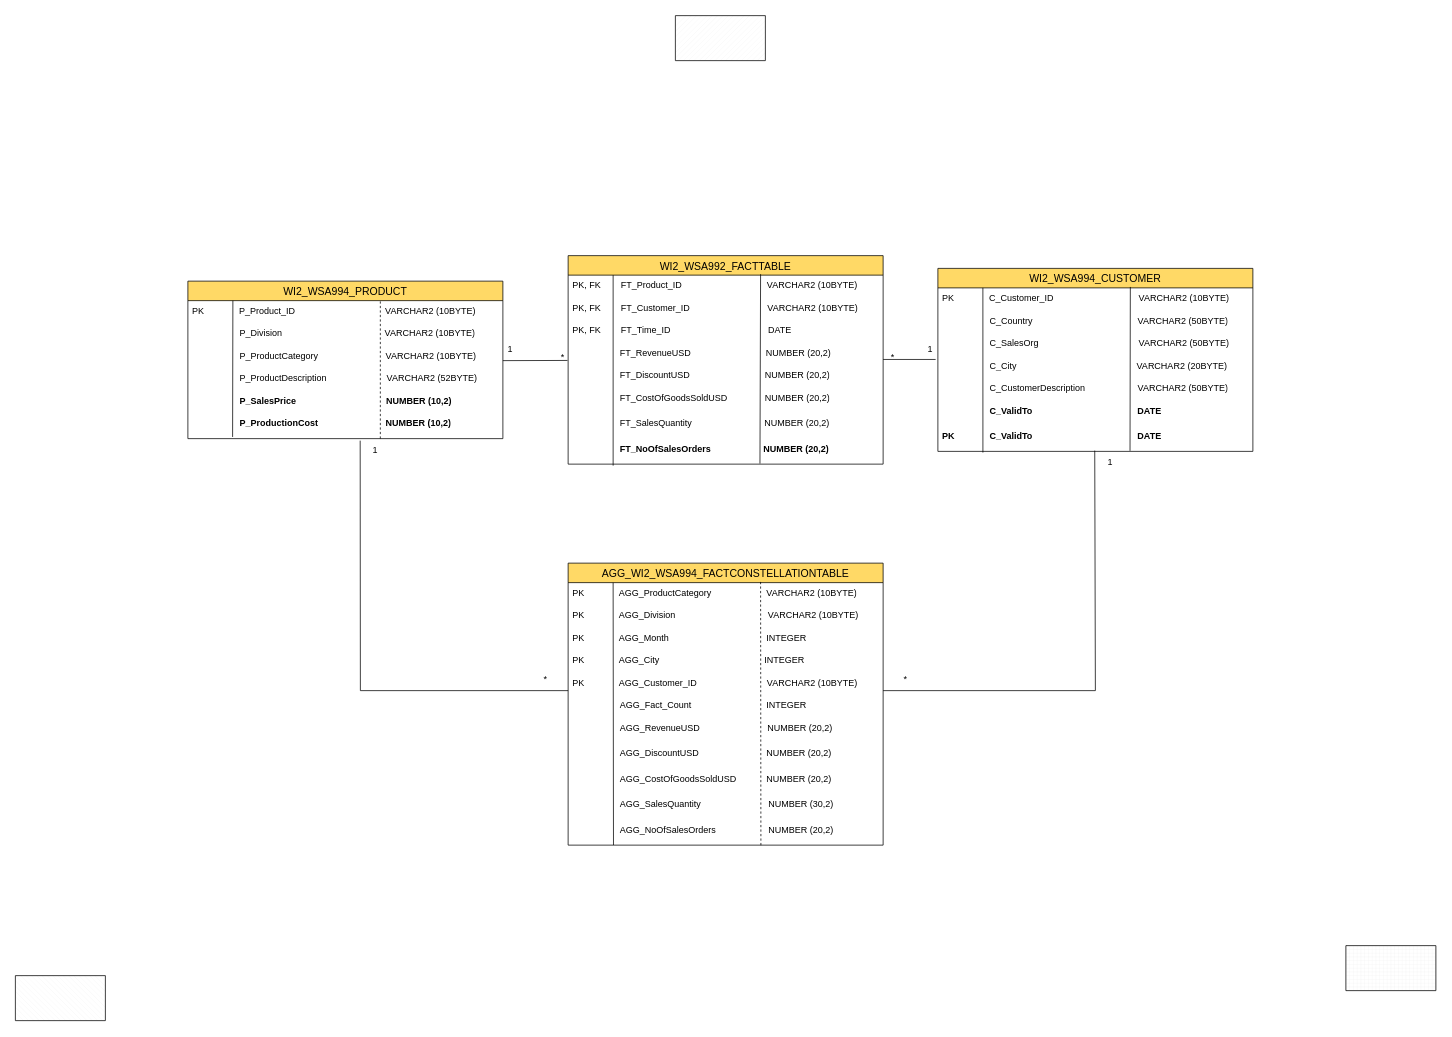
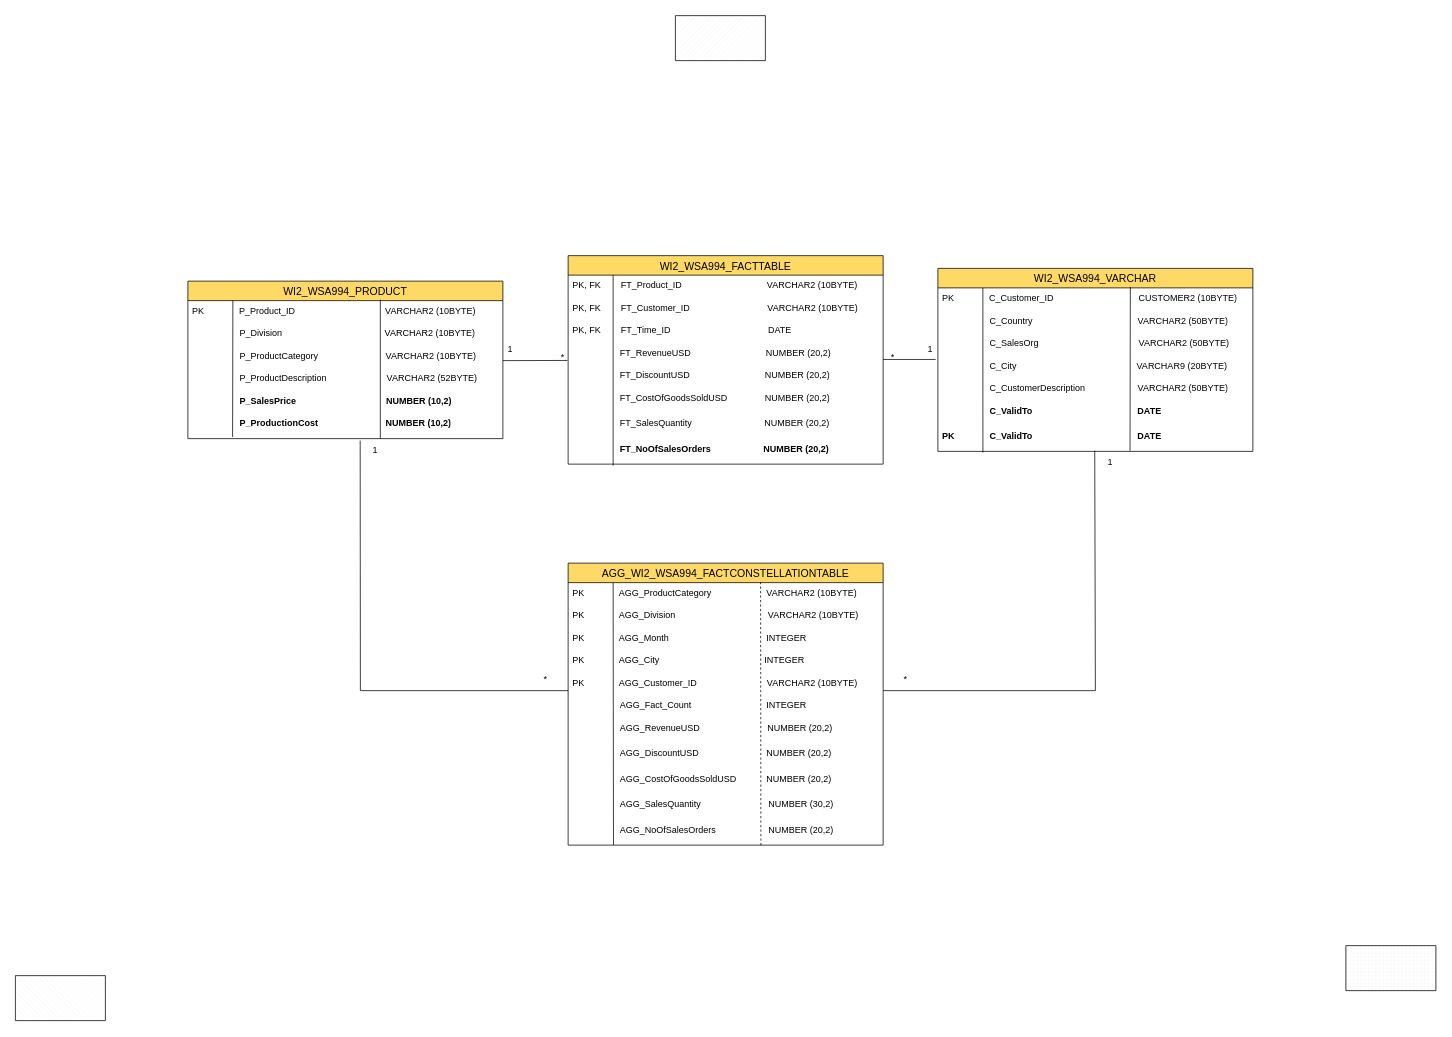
- <mxCell id="2" value="WI2_WSA992_FACTTABLE" style="swimlane;fontStyle=0;childLayout=stackLayout;horizontal=1;startSize=26;horizontalStack=0;resizeParent=1;resizeParentMax=0;resizeLast=0;collapsible=1;marginBottom=0;align=center;fontSize=14;fillColor=#FFD966;" vertex="1" parent="1"><mxGeometry x="757" y="340" width="420" height="278" as="geometry" /></mxCell>
+ <mxCell id="2" value="WI2_WSA994_FACTTABLE" style="swimlane;fontStyle=0;childLayout=stackLayout;horizontal=1;startSize=26;horizontalStack=0;resizeParent=1;resizeParentMax=0;resizeLast=0;collapsible=1;marginBottom=0;align=center;fontSize=14;fillColor=#FFD966;" vertex="1" parent="1"><mxGeometry x="757" y="340" width="420" height="278" as="geometry" /></mxCell>
- <mxCell id="22" value="WI2_WSA994_CUSTOMER" style="swimlane;fontStyle=0;childLayout=stackLayout;horizontal=1;startSize=26;horizontalStack=0;resizeParent=1;resizeParentMax=0;resizeLast=0;collapsible=1;marginBottom=0;align=center;fontSize=14;fillColor=#FFD966;" vertex="1" parent="1"><mxGeometry x="1250" y="357" width="420" height="244" as="geometry" /></mxCell>
+ <mxCell id="22" value="WI2_WSA994_VARCHAR" style="swimlane;fontStyle=0;childLayout=stackLayout;horizontal=1;startSize=26;horizontalStack=0;resizeParent=1;resizeParentMax=0;resizeLast=0;collapsible=1;marginBottom=0;align=center;fontSize=14;fillColor=#FFD966;" vertex="1" parent="1"><mxGeometry x="1250" y="357" width="420" height="244" as="geometry" /></mxCell>
- <mxCell id="23" value="PK&amp;nbsp; &amp;nbsp; &amp;nbsp; &amp;nbsp; &amp;nbsp; &amp;nbsp; &amp;nbsp; C_Customer_ID&amp;nbsp; &amp;nbsp; &amp;nbsp; &amp;nbsp; &amp;nbsp; &amp;nbsp; &amp;nbsp; &amp;nbsp; &amp;nbsp; &amp;nbsp; &amp;nbsp; &amp;nbsp; &amp;nbsp; &amp;nbsp; &amp;nbsp; &amp;nbsp; &amp;nbsp; VARCHAR2 (10BYTE)" style="text;strokeColor=none;fillColor=none;spacingLeft=4;spacingRight=4;overflow=hidden;rotatable=0;points=[[0,0.5],[1,0.5]];portConstraint=eastwest;fontSize=12;whiteSpace=wrap;html=1;" vertex="1" parent="22"><mxGeometry y="26" width="420" height="30" as="geometry" /></mxCell>
+ <mxCell id="23" value="PK&amp;nbsp; &amp;nbsp; &amp;nbsp; &amp;nbsp; &amp;nbsp; &amp;nbsp; &amp;nbsp; C_Customer_ID&amp;nbsp; &amp;nbsp; &amp;nbsp; &amp;nbsp; &amp;nbsp; &amp;nbsp; &amp;nbsp; &amp;nbsp; &amp;nbsp; &amp;nbsp; &amp;nbsp; &amp;nbsp; &amp;nbsp; &amp;nbsp; &amp;nbsp; &amp;nbsp; &amp;nbsp; CUSTOMER2 (10BYTE)" style="text;strokeColor=none;fillColor=none;spacingLeft=4;spacingRight=4;overflow=hidden;rotatable=0;points=[[0,0.5],[1,0.5]];portConstraint=eastwest;fontSize=12;whiteSpace=wrap;html=1;" vertex="1" parent="22"><mxGeometry y="26" width="420" height="30" as="geometry" /></mxCell>
- <mxCell id="28" value="&amp;nbsp; &amp;nbsp; &amp;nbsp; &amp;nbsp; &amp;nbsp; &amp;nbsp; &amp;nbsp; &amp;nbsp; &amp;nbsp; &amp;nbsp;C_City&amp;nbsp; &amp;nbsp; &amp;nbsp; &amp;nbsp; &amp;nbsp; &amp;nbsp; &amp;nbsp; &amp;nbsp; &amp;nbsp; &amp;nbsp; &amp;nbsp; &amp;nbsp; &amp;nbsp; &amp;nbsp; &amp;nbsp; &amp;nbsp; &amp;nbsp; &amp;nbsp; &amp;nbsp; &amp;nbsp; &amp;nbsp; &amp;nbsp; &amp;nbsp; &amp;nbsp; VARCHAR2 (20BYTE)" style="text;strokeColor=none;fillColor=none;spacingLeft=4;spacingRight=4;overflow=hidden;rotatable=0;points=[[0,0.5],[1,0.5]];portConstraint=eastwest;fontSize=12;whiteSpace=wrap;html=1;" vertex="1" parent="22"><mxGeometry y="116" width="420" height="30" as="geometry" /></mxCell>
+ <mxCell id="28" value="&amp;nbsp; &amp;nbsp; &amp;nbsp; &amp;nbsp; &amp;nbsp; &amp;nbsp; &amp;nbsp; &amp;nbsp; &amp;nbsp; &amp;nbsp;C_City&amp;nbsp; &amp;nbsp; &amp;nbsp; &amp;nbsp; &amp;nbsp; &amp;nbsp; &amp;nbsp; &amp;nbsp; &amp;nbsp; &amp;nbsp; &amp;nbsp; &amp;nbsp; &amp;nbsp; &amp;nbsp; &amp;nbsp; &amp;nbsp; &amp;nbsp; &amp;nbsp; &amp;nbsp; &amp;nbsp; &amp;nbsp; &amp;nbsp; &amp;nbsp; &amp;nbsp; VARCHAR9 (20BYTE)" style="text;strokeColor=none;fillColor=none;spacingLeft=4;spacingRight=4;overflow=hidden;rotatable=0;points=[[0,0.5],[1,0.5]];portConstraint=eastwest;fontSize=12;whiteSpace=wrap;html=1;" vertex="1" parent="22"><mxGeometry y="116" width="420" height="30" as="geometry" /></mxCell>
- <mxCell id="4" value="" style="endArrow=none;html=1;rounded=0;exitX=0.609;exitY=0.978;exitDx=0;exitDy=0;exitPerimeter=0;entryX=0.611;entryY=-0.041;entryDx=0;entryDy=0;entryPerimeter=0;" edge="1" parent="2" source="12" target="3"><mxGeometry width="50" height="50" relative="1" as="geometry"><mxPoint x="220" y="210" as="sourcePoint" /><mxPoint x="219" y="30" as="targetPoint" /></mxGeometry></mxCell>
- <mxCell id="15" value="" style="endArrow=none;html=1;rounded=0;exitX=0.611;exitY=1;exitDx=0;exitDy=0;exitPerimeter=0;entryX=0.611;entryY=-0.041;entryDx=0;entryDy=0;entryPerimeter=0;dashed=1;" edge="1" parent="13" source="21" target="14"><mxGeometry width="50" height="50" relative="1" as="geometry"><mxPoint x="255.78" y="243.252" as="sourcePoint" /><mxPoint x="219" y="30" as="targetPoint" /></mxGeometry></mxCell>
+ <mxCell id="15" value="" style="endArrow=none;html=1;rounded=0;exitX=0.611;exitY=1;exitDx=0;exitDy=0;exitPerimeter=0;entryX=0.611;entryY=-0.041;entryDx=0;entryDy=0;entryPerimeter=0;" edge="1" parent="13" source="21" target="14"><mxGeometry width="50" height="50" relative="1" as="geometry"><mxPoint x="255.78" y="243.252" as="sourcePoint" /><mxPoint x="219" y="30" as="targetPoint" /></mxGeometry></mxCell>
